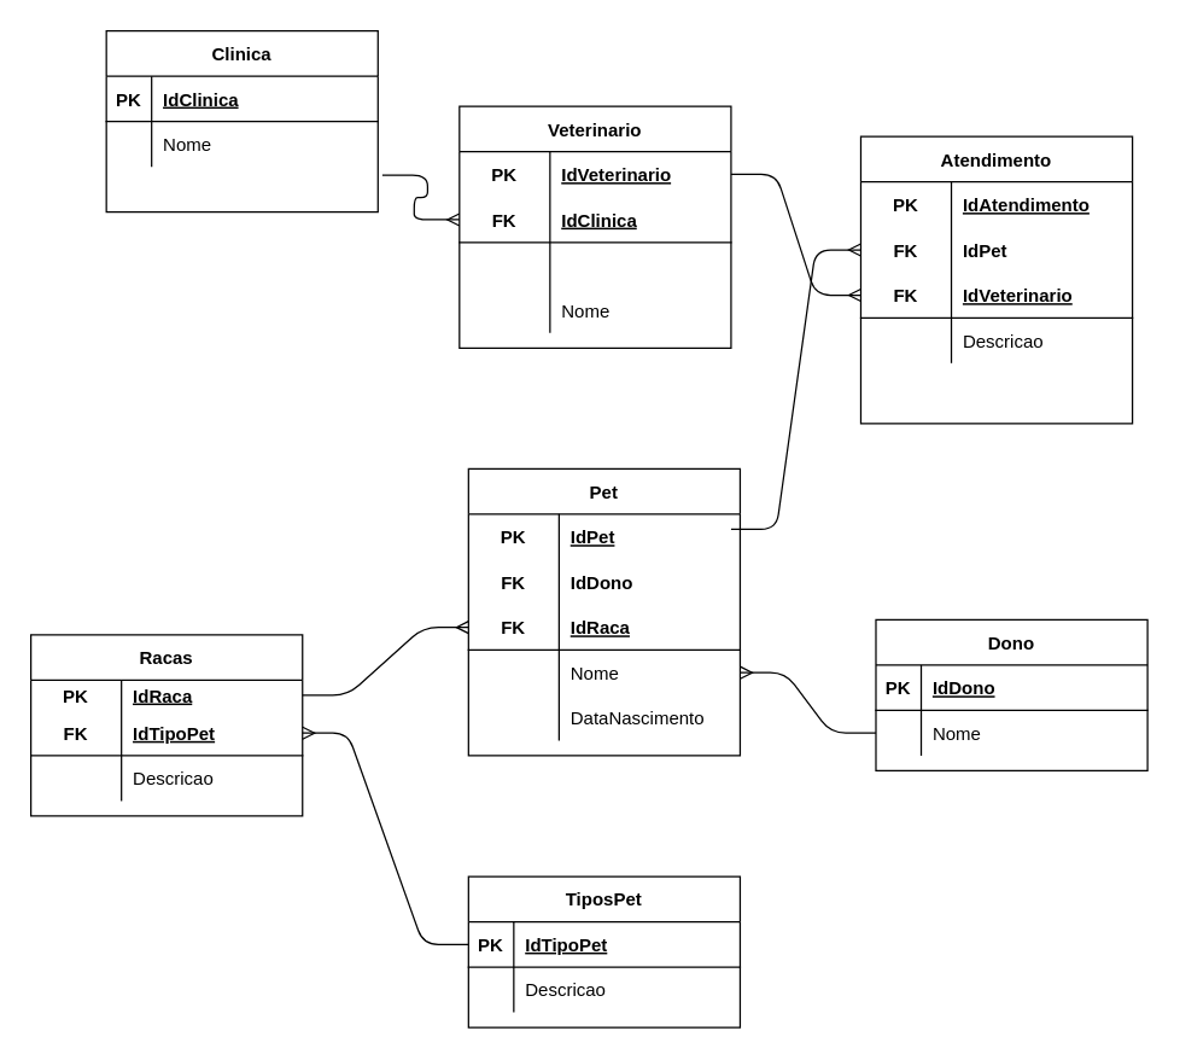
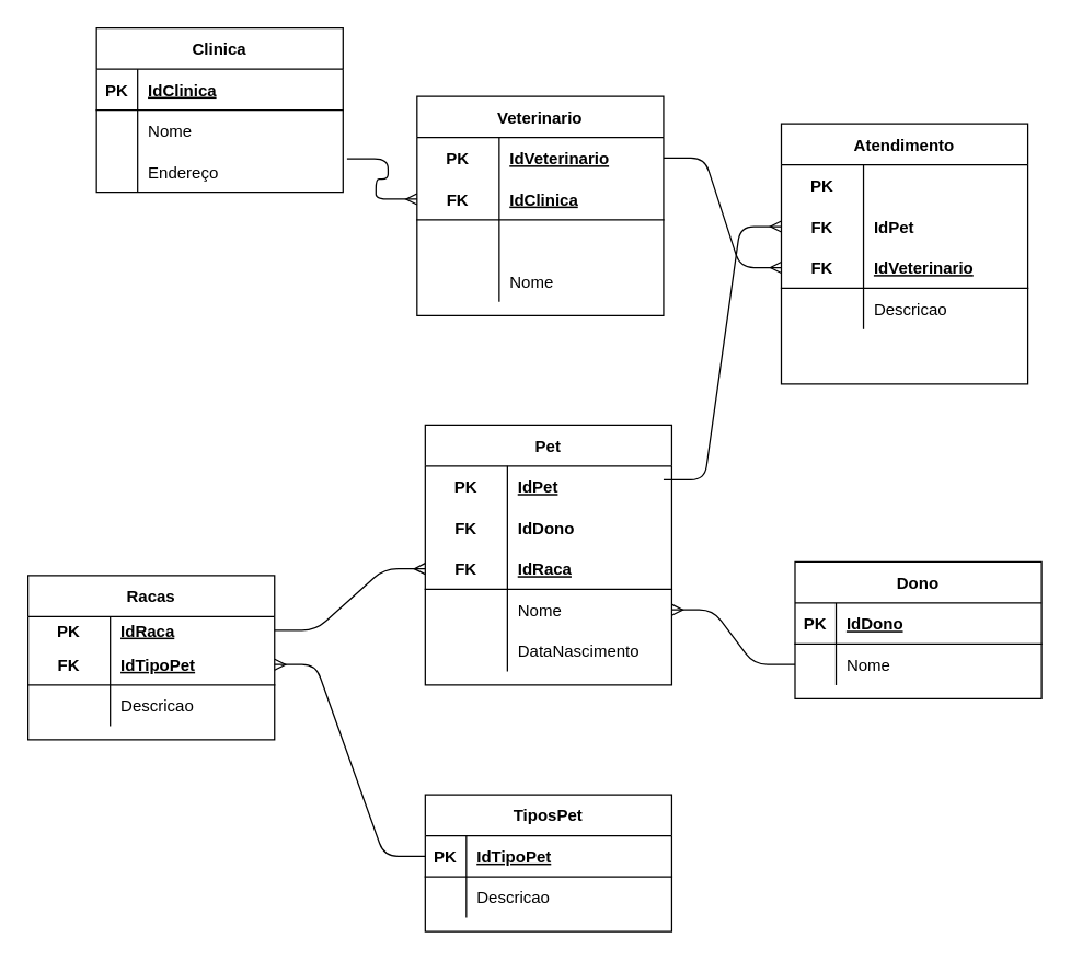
+ <mxCell id="11" value="Endereço" style="shape=partialRectangle;connectable=0;fillColor=none;top=0;left=0;bottom=0;right=0;align=left;spacingLeft=6;overflow=hidden;" vertex="1" parent="9"><mxGeometry x="30" width="150" height="30" as="geometry" /></mxCell>
- <mxCell id="27" value="IdAtendimento" style="shape=partialRectangle;connectable=0;fillColor=none;top=0;left=0;bottom=0;right=0;align=left;spacingLeft=6;fontStyle=5;overflow=hidden;" vertex="1" parent="25"><mxGeometry x="60" width="120" height="30" as="geometry" /></mxCell>
